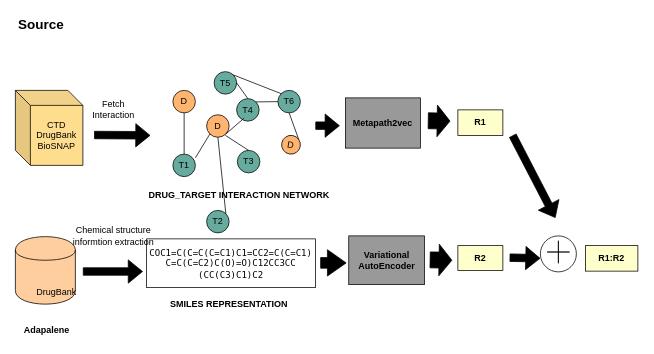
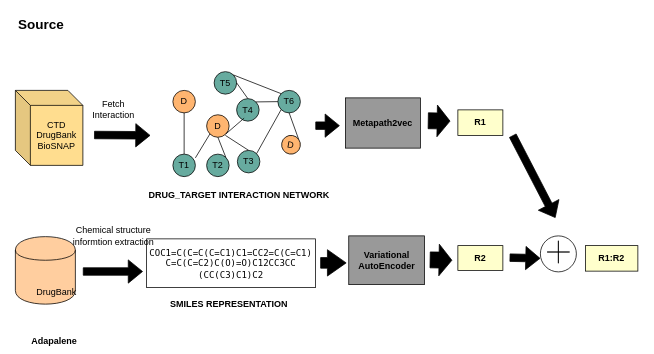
+ <mxCell id="30" value="" style="endArrow=none;html=1;exitX=0;exitY=1;exitDx=0;exitDy=0;entryX=1;entryY=0;entryDx=0;entryDy=0;" edge="1" parent="1" source="24" target="18"><mxGeometry width="50" height="50" relative="1" as="geometry"><mxPoint x="340.211" y="210.421" as="sourcePoint" /><mxPoint x="310" y="190" as="targetPoint" /></mxGeometry></mxCell>
- <mxCell id="20" value="T2" style="ellipse;whiteSpace=wrap;html=1;aspect=fixed;fillColor=#67AB9F;" vertex="1" parent="1"><mxGeometry x="275" y="280" width="30" height="30" as="geometry" /></mxCell>
+ <mxCell id="20" value="T2" style="ellipse;whiteSpace=wrap;html=1;aspect=fixed;fillColor=#67AB9F;" vertex="1" parent="1"><mxGeometry x="275" y="205" width="30" height="30" as="geometry" /></mxCell>
- <mxCell id="3" value="&lt;b&gt;Adapalene&lt;/b&gt;" style="text;html=1;strokeColor=none;fillColor=none;align=center;verticalAlign=middle;whiteSpace=wrap;rounded=0;" vertex="1" parent="1"><mxGeometry x="22" y="430" width="80" height="20" as="geometry" /></mxCell>
+ <mxCell id="3" value="&lt;b&gt;Adapalene&lt;/b&gt;" style="text;html=1;strokeColor=none;fillColor=none;align=center;verticalAlign=middle;whiteSpace=wrap;rounded=0;" vertex="1" parent="1"><mxGeometry x="32" y="445" width="80" height="20" as="geometry" /></mxCell>
